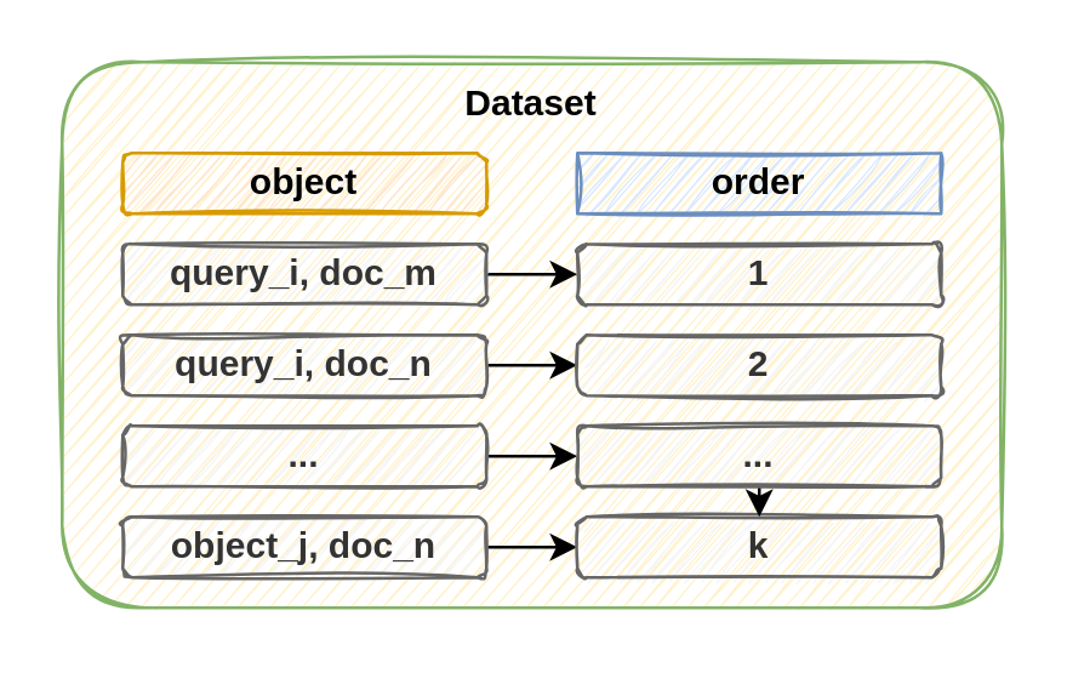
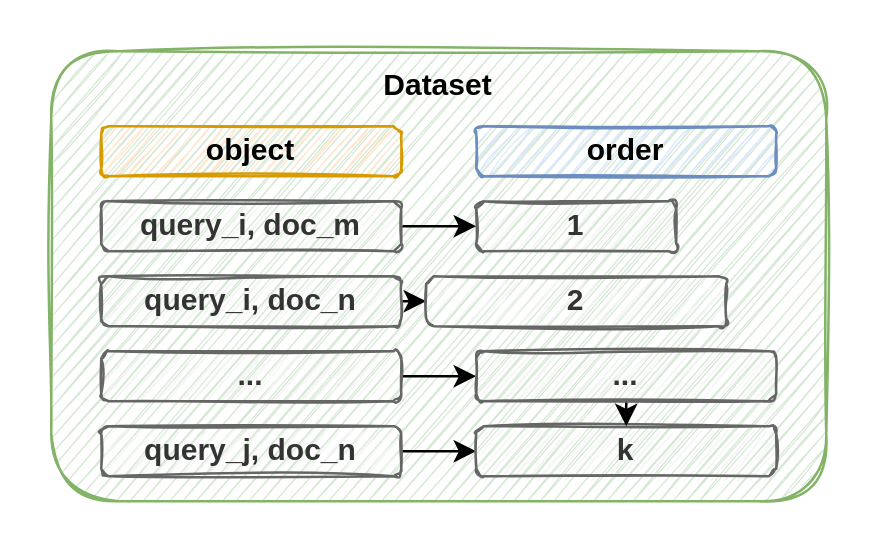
- <mxCell id="16" value="&lt;b&gt;order&lt;/b&gt;" style="whiteSpace=wrap;html=1;fillColor=#dae8fc;strokeColor=#6c8ebf;sketch=1;rounded=0;" vertex="1" parent="1"><mxGeometry x="190" y="50" width="120" height="20" as="geometry" /></mxCell>
+ <mxCell id="16" value="&lt;b&gt;order&lt;/b&gt;" style="rounded=1;whiteSpace=wrap;html=1;fillColor=#dae8fc;strokeColor=#6c8ebf;sketch=1;" vertex="1" parent="1"><mxGeometry x="190" y="50" width="120" height="20" as="geometry" /></mxCell>
- <mxCell id="11" value="&lt;b&gt;1&lt;/b&gt;" style="rounded=1;whiteSpace=wrap;html=1;fillColor=#f5f5f5;strokeColor=#666666;sketch=1;fontColor=#333333;" vertex="1" parent="1"><mxGeometry x="190" y="80" width="120" height="20" as="geometry" /></mxCell>
+ <mxCell id="11" value="&lt;b&gt;1&lt;/b&gt;" style="rounded=1;whiteSpace=wrap;html=1;fillColor=#f5f5f5;strokeColor=#666666;sketch=1;fontColor=#333333;" vertex="1" parent="1"><mxGeometry x="190" y="80" width="80" height="20" as="geometry" /></mxCell>
- <mxCell id="2" value="&lt;b&gt;Dataset&lt;/b&gt;" style="rounded=1;whiteSpace=wrap;html=1;sketch=1;fillColor=#fff2cc;strokeColor=#82b366;verticalAlign=top;" parent="1" vertex="1"><mxGeometry x="20" y="20" width="310" height="180" as="geometry" /></mxCell>
+ <mxCell id="2" value="&lt;b&gt;Dataset&lt;/b&gt;" style="rounded=1;whiteSpace=wrap;html=1;sketch=1;fillColor=#d5e8d4;strokeColor=#82b366;verticalAlign=top;" parent="1" vertex="1"><mxGeometry x="20" y="20" width="310" height="180" as="geometry" /></mxCell>
- <mxCell id="12" value="&lt;b&gt;2&lt;/b&gt;" style="rounded=1;whiteSpace=wrap;html=1;fillColor=#f5f5f5;strokeColor=#666666;sketch=1;fontColor=#333333;" vertex="1" parent="1"><mxGeometry x="190" y="110" width="120" height="20" as="geometry" /></mxCell>
+ <mxCell id="12" value="&lt;b&gt;2&lt;/b&gt;" style="rounded=1;whiteSpace=wrap;html=1;fillColor=#f5f5f5;strokeColor=#666666;sketch=1;fontColor=#333333;" vertex="1" parent="1"><mxGeometry x="170" y="110" width="120" height="20" as="geometry" /></mxCell>
- <mxCell id="10" value="&lt;b&gt;object_j, doc_n&lt;/b&gt;" style="rounded=1;whiteSpace=wrap;html=1;fillColor=#f5f5f5;strokeColor=#666666;sketch=1;fontColor=#333333;" parent="1" vertex="1"><mxGeometry x="40" y="170" width="120" height="20" as="geometry" /></mxCell>
+ <mxCell id="10" value="&lt;b&gt;query_j, doc_n&lt;/b&gt;" style="rounded=1;whiteSpace=wrap;html=1;fillColor=#f5f5f5;strokeColor=#666666;sketch=1;fontColor=#333333;" parent="1" vertex="1"><mxGeometry x="40" y="170" width="120" height="20" as="geometry" /></mxCell>
